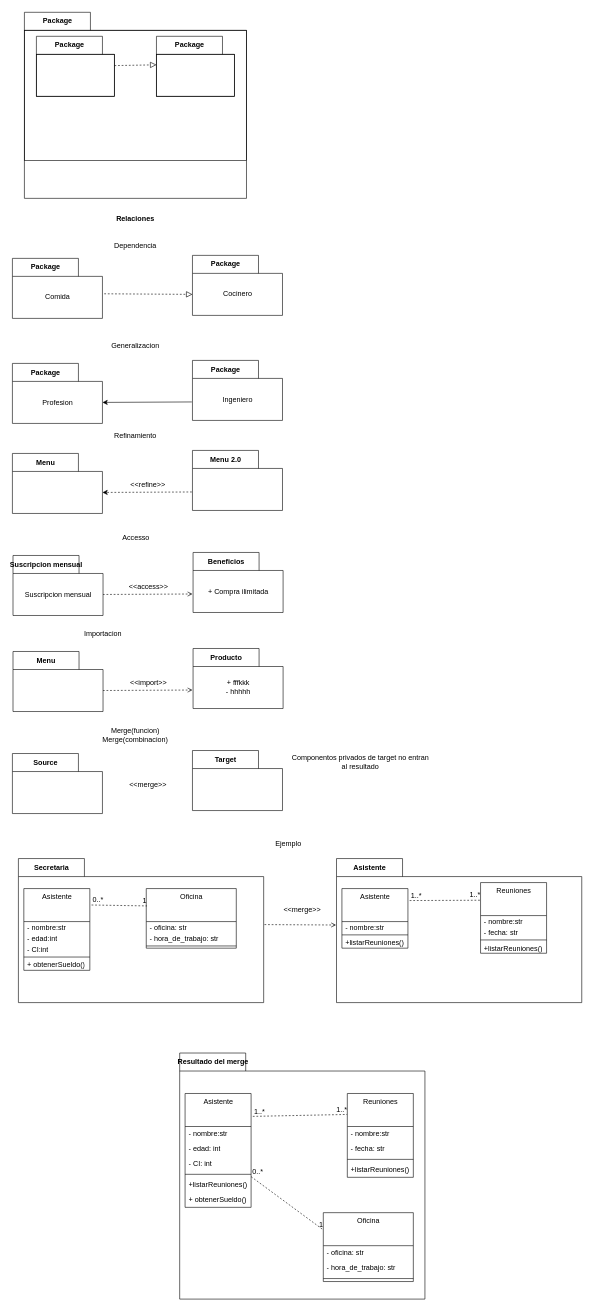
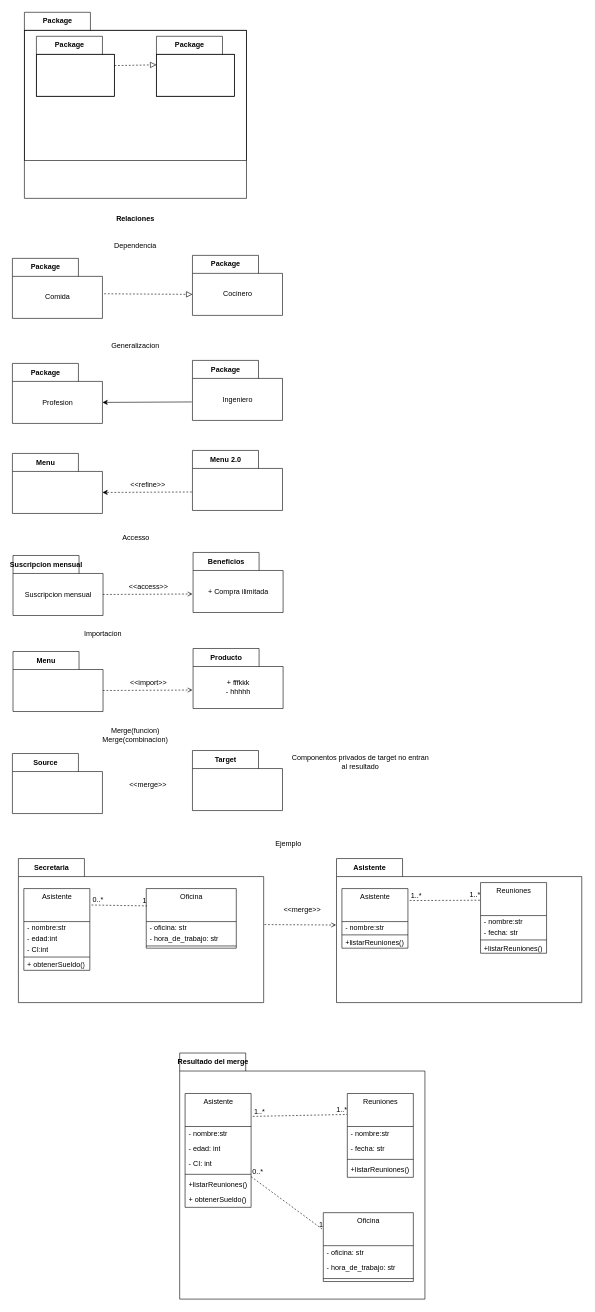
- <mxCell id="26" value="Refinamiento" style="text;html=1;strokeColor=none;fillColor=none;align=center;verticalAlign=middle;whiteSpace=wrap;rounded=0;fontColor=#000000;" vertex="1" parent="1"><mxGeometry x="195" y="710" width="60" height="30" as="geometry" /></mxCell>
